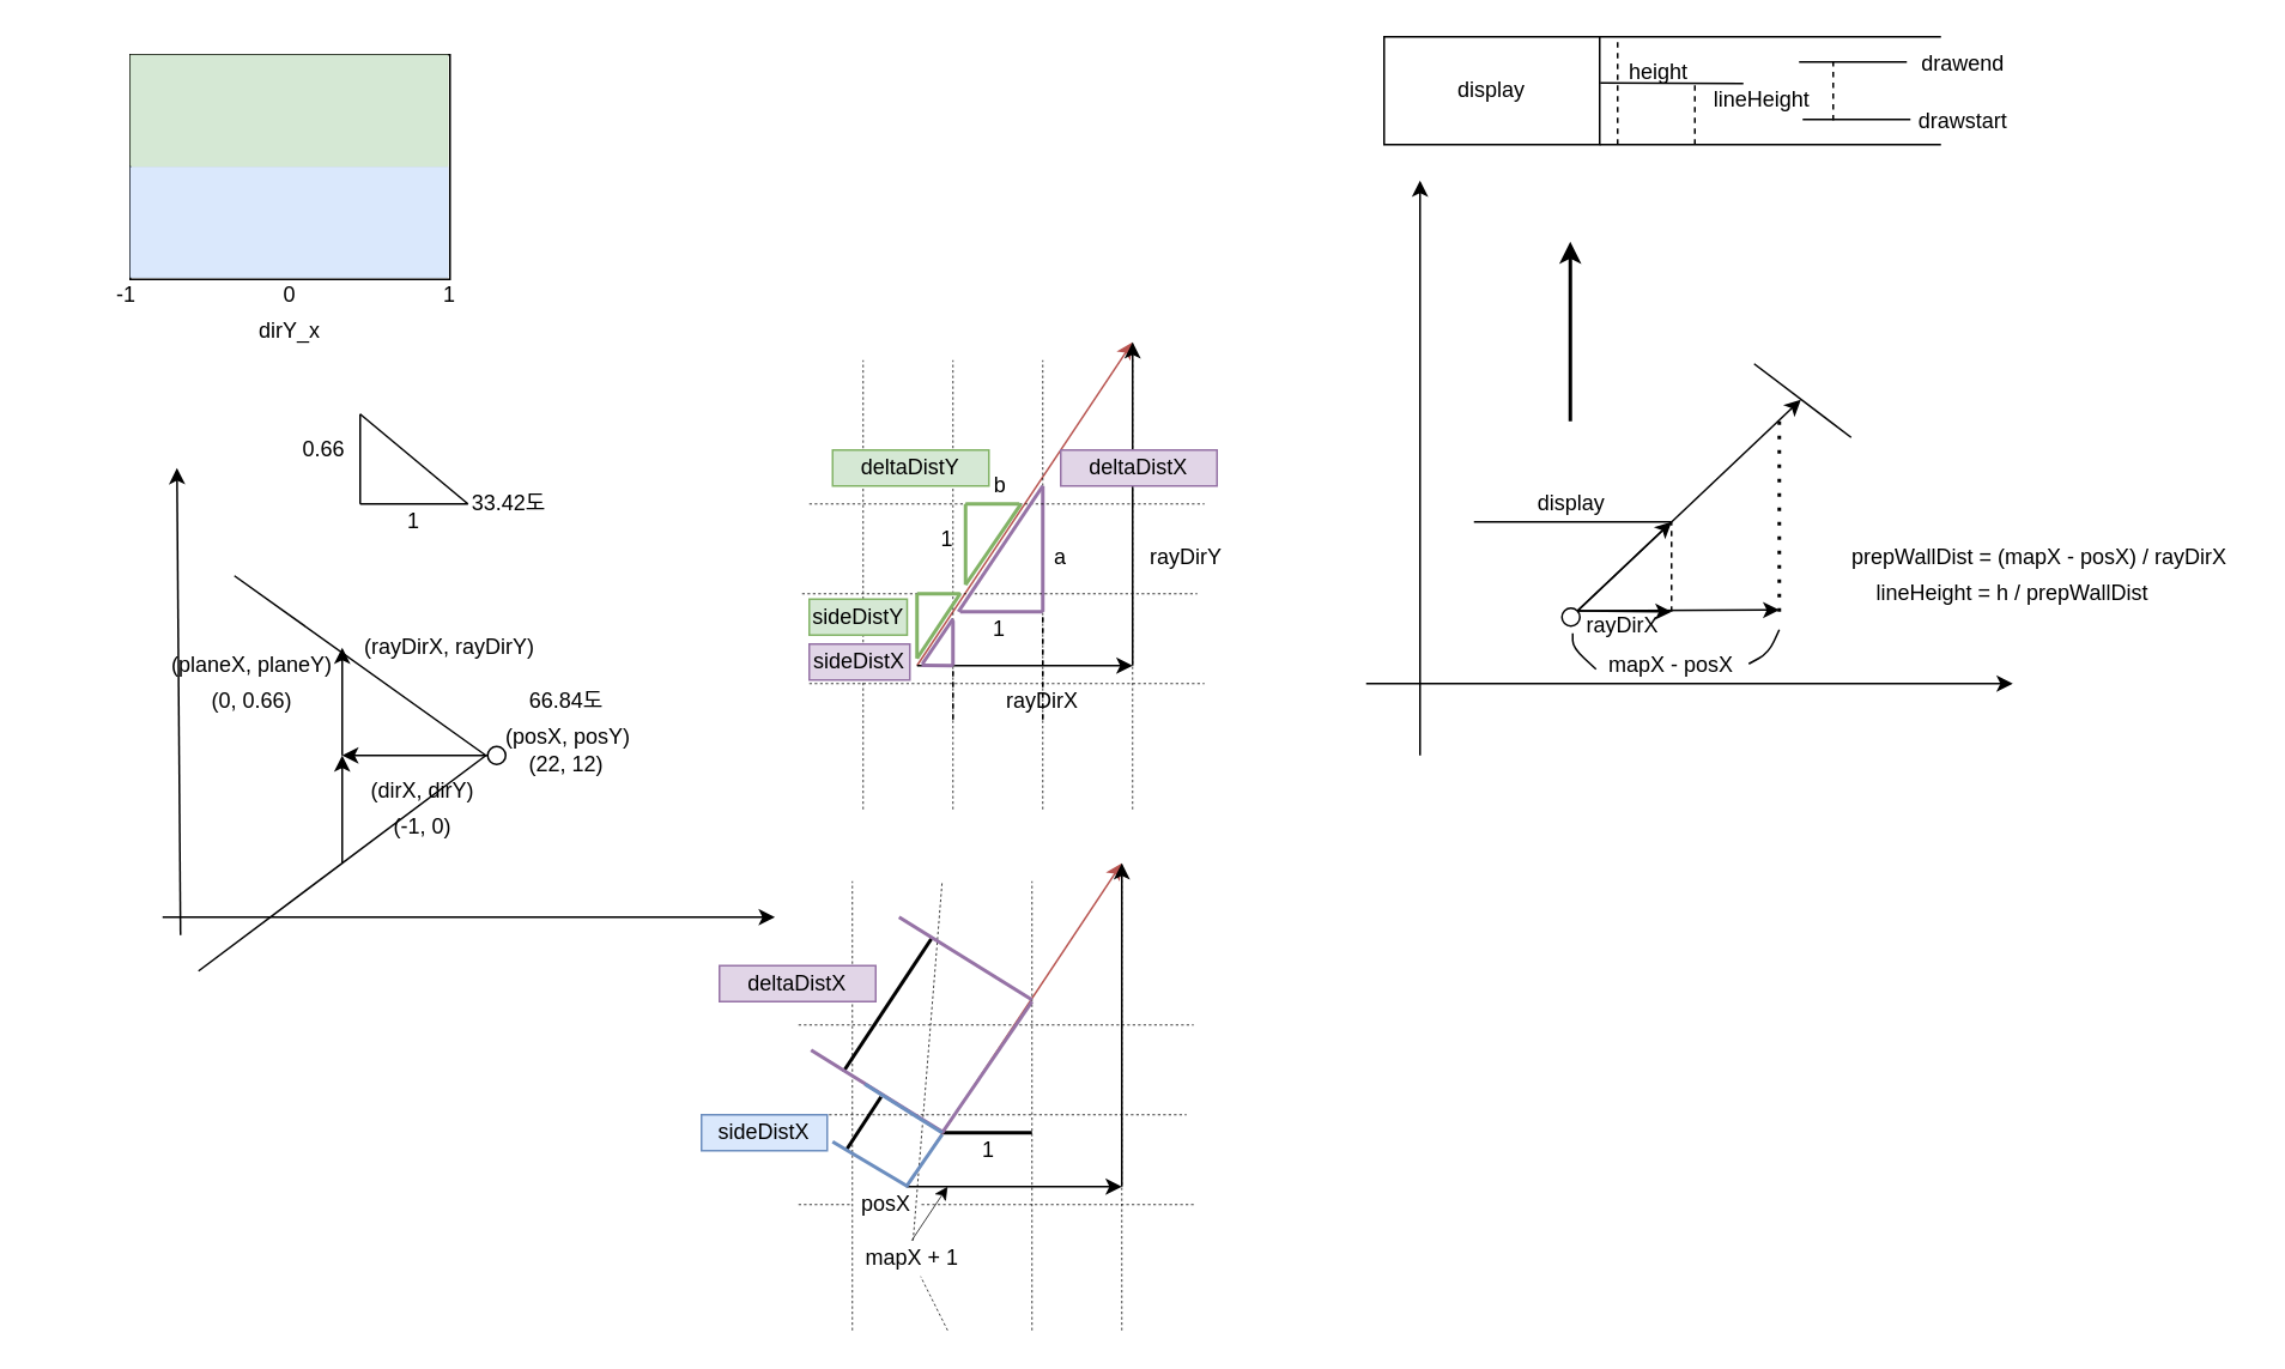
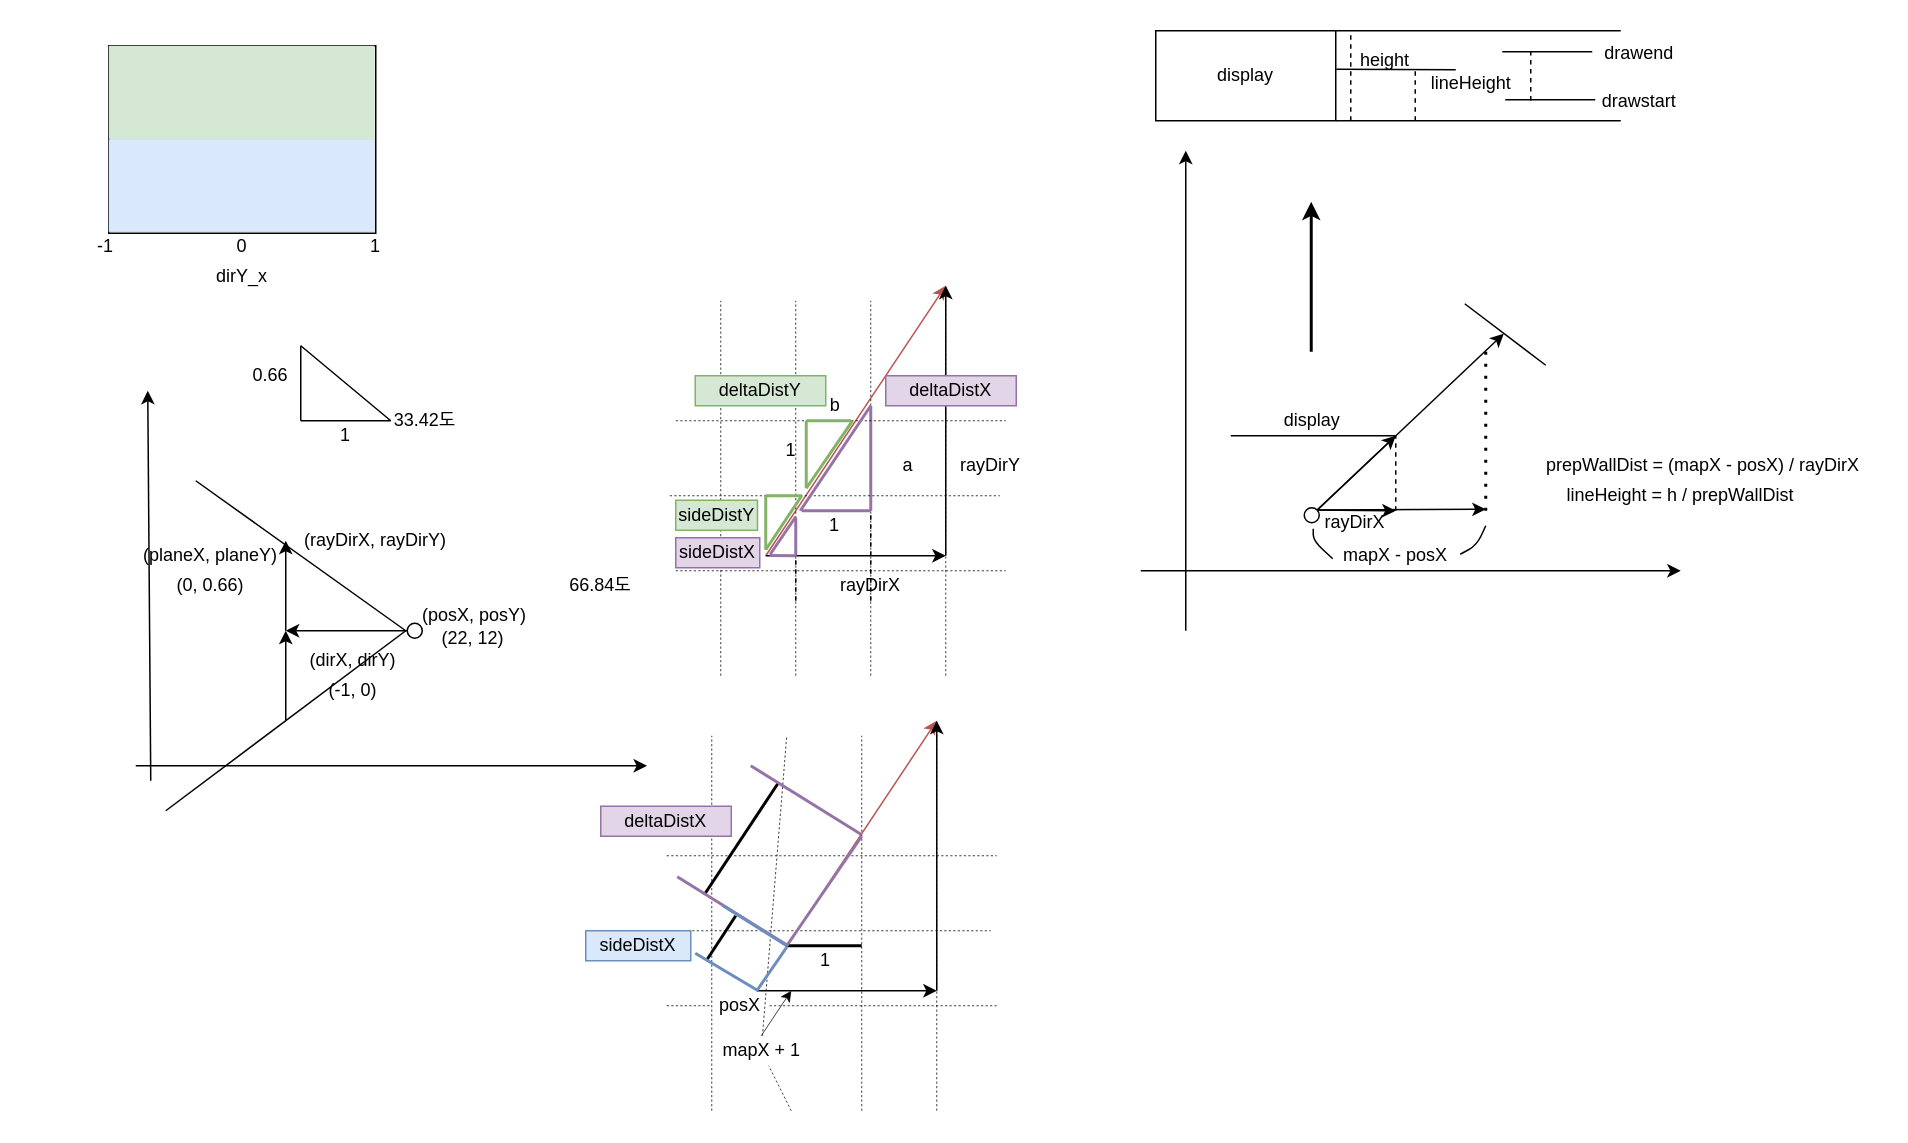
- <mxCell id="32" value="a" style="text;html=1;strokeColor=none;fillColor=none;align=center;verticalAlign=middle;whiteSpace=wrap;rounded=0;" parent="1" vertex="1"><mxGeometry x="580" y="300" width="20" height="20" as="geometry" /></mxCell>
+ <mxCell id="32" value="a" style="text;html=1;strokeColor=none;fillColor=none;align=center;verticalAlign=middle;whiteSpace=wrap;rounded=0;" parent="1" vertex="1"><mxGeometry x="595" y="300" width="20" height="20" as="geometry" /></mxCell>
- <mxCell id="24" value="66.84도" style="text;html=1;strokeColor=none;fillColor=none;align=center;verticalAlign=middle;whiteSpace=wrap;rounded=0;" parent="1" vertex="1"><mxGeometry x="288" y="380" width="54" height="20" as="geometry" /></mxCell>
+ <mxCell id="24" value="66.84도" style="text;html=1;strokeColor=none;fillColor=none;align=center;verticalAlign=middle;whiteSpace=wrap;rounded=0;" parent="1" vertex="1"><mxGeometry x="373" y="380" width="54" height="20" as="geometry" /></mxCell>
